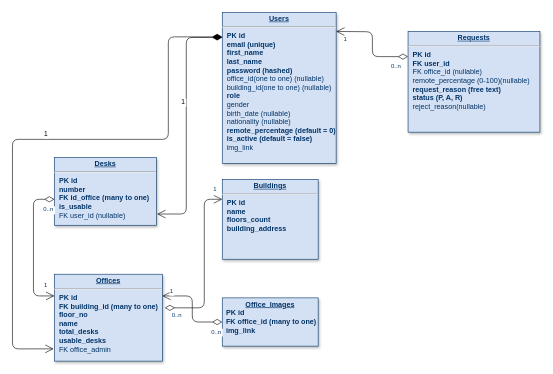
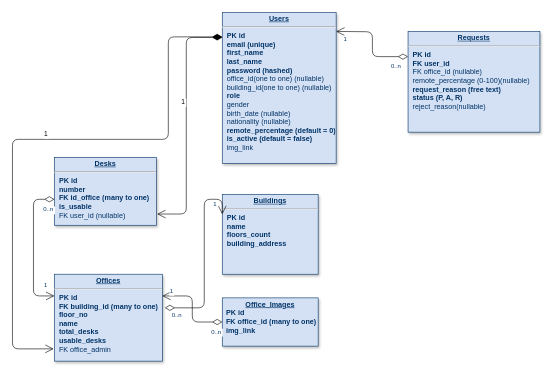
- <mxCell id="2" value="&lt;p style=&quot;margin: 0px ; margin-top: 4px ; text-align: center ; text-decoration: underline&quot;&gt;&lt;b&gt;Buildings&lt;/b&gt;&lt;/p&gt;&lt;hr&gt;&lt;p style=&quot;margin: 0px ; margin-left: 8px&quot;&gt;&lt;b&gt;PK id&lt;/b&gt;&lt;/p&gt;&lt;p style=&quot;margin: 0px ; margin-left: 8px&quot;&gt;&lt;b&gt;name&lt;/b&gt;&lt;/p&gt;&lt;p style=&quot;margin: 0px ; margin-left: 8px&quot;&gt;&lt;b&gt;floors_count&lt;/b&gt;&lt;/p&gt;&lt;p style=&quot;margin: 0px ; margin-left: 8px&quot;&gt;&lt;b&gt;building_address&lt;/b&gt;&lt;/p&gt;&lt;p style=&quot;margin: 0px ; margin-left: 8px&quot;&gt;&lt;br&gt;&lt;/p&gt;" style="verticalAlign=top;align=left;overflow=fill;fontSize=12;fontFamily=Helvetica;html=1;strokeColor=#003366;shadow=1;fillColor=#D4E1F5;fontColor=#003366" parent="1" vertex="1"><mxGeometry x="370" y="298.68" width="160" height="133.32" as="geometry" /></mxCell>
+ <mxCell id="2" value="&lt;p style=&quot;margin: 0px ; margin-top: 4px ; text-align: center ; text-decoration: underline&quot;&gt;&lt;b&gt;Buildings&lt;/b&gt;&lt;/p&gt;&lt;hr&gt;&lt;p style=&quot;margin: 0px ; margin-left: 8px&quot;&gt;&lt;b&gt;PK id&lt;/b&gt;&lt;/p&gt;&lt;p style=&quot;margin: 0px ; margin-left: 8px&quot;&gt;&lt;b&gt;name&lt;/b&gt;&lt;/p&gt;&lt;p style=&quot;margin: 0px ; margin-left: 8px&quot;&gt;&lt;b&gt;floors_count&lt;/b&gt;&lt;/p&gt;&lt;p style=&quot;margin: 0px ; margin-left: 8px&quot;&gt;&lt;b&gt;building_address&lt;/b&gt;&lt;/p&gt;&lt;p style=&quot;margin: 0px ; margin-left: 8px&quot;&gt;&lt;br&gt;&lt;/p&gt;" style="verticalAlign=top;align=left;overflow=fill;fontSize=12;fontFamily=Helvetica;html=1;strokeColor=#003366;shadow=1;fillColor=#D4E1F5;fontColor=#003366" parent="1" vertex="1"><mxGeometry x="370" y="323.68" width="160" height="133.32" as="geometry" /></mxCell>
